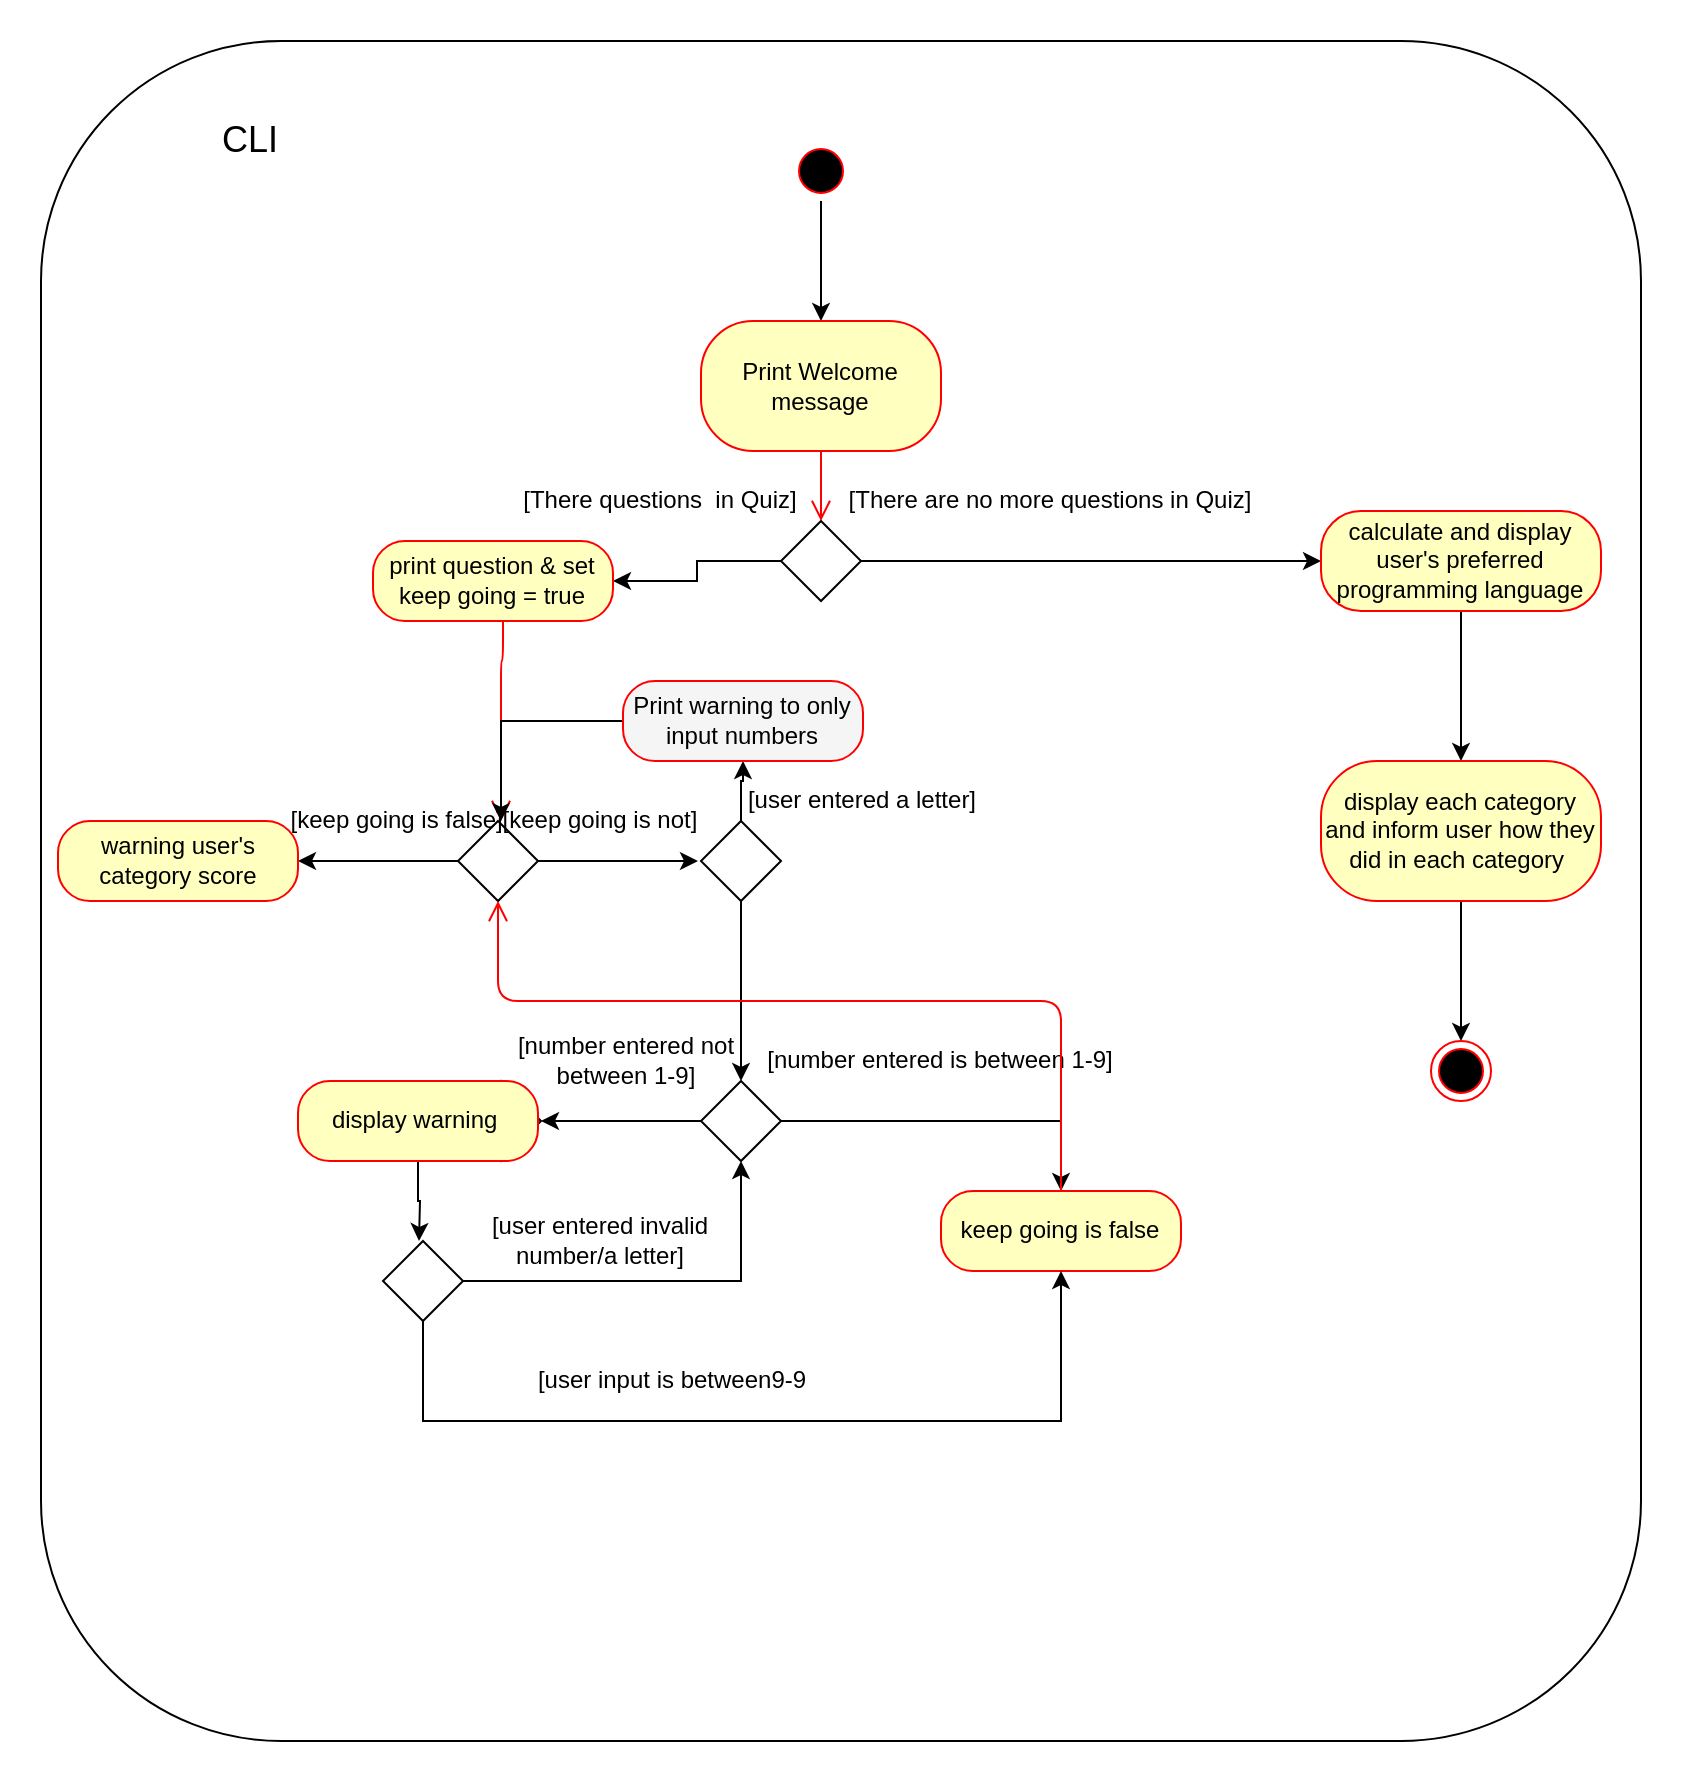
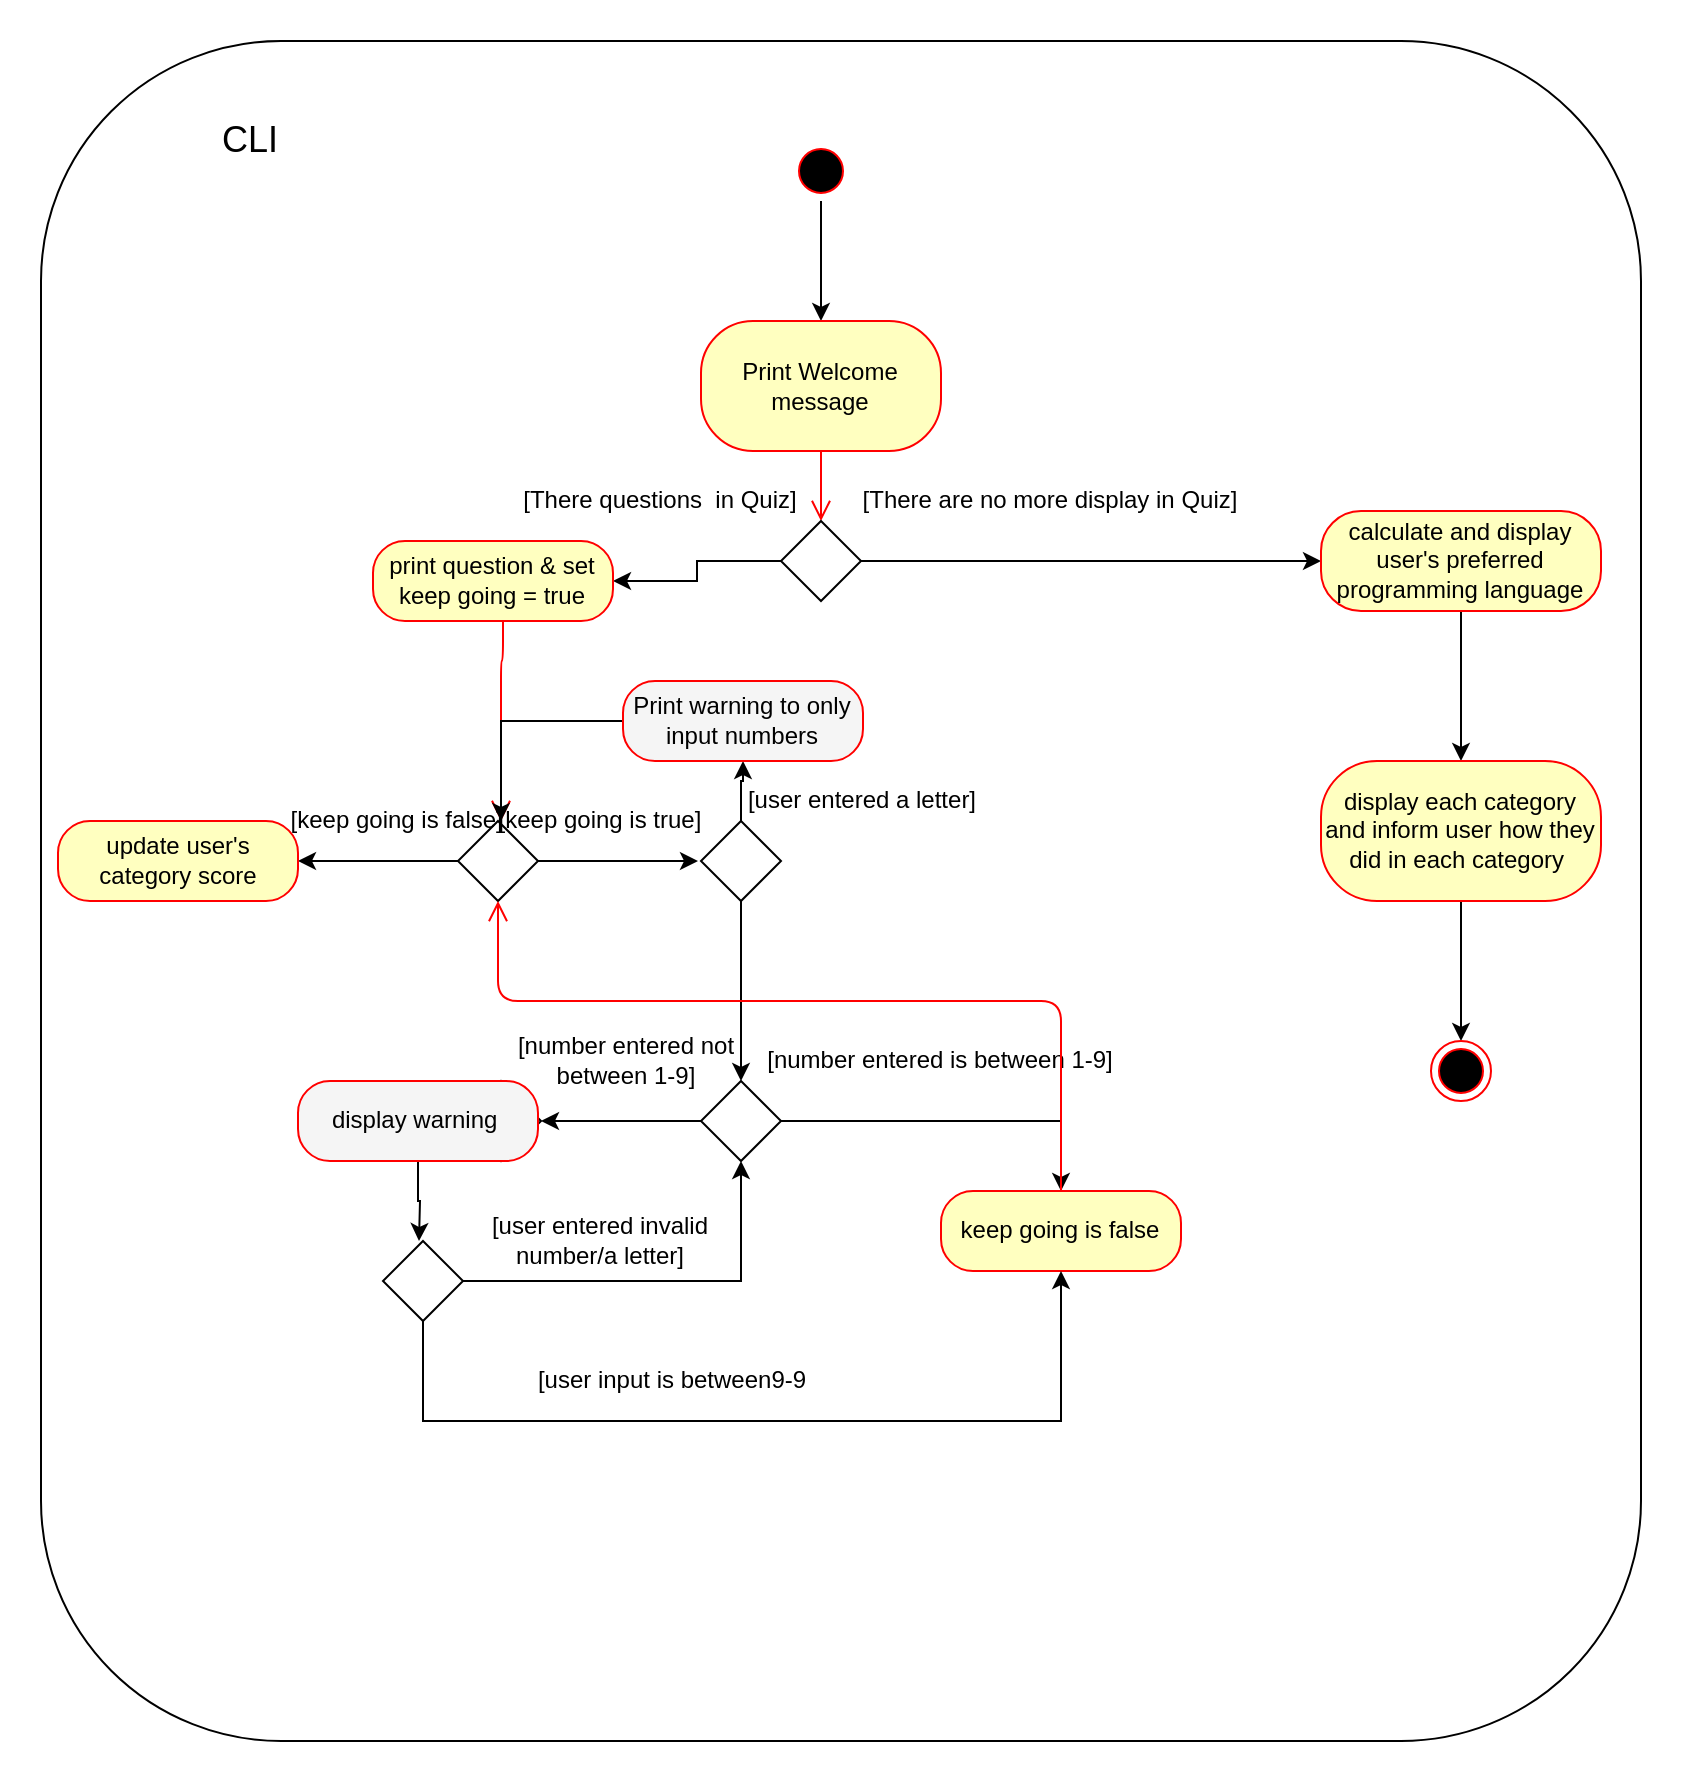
- <mxCell id="11" value="[There are no more questions in Quiz]" style="text;html=1;strokeColor=none;fillColor=none;align=center;verticalAlign=middle;whiteSpace=wrap;rounded=0;" parent="1" vertex="1"><mxGeometry x="410" y="240" width="230" height="20" as="geometry" /></mxCell>
+ <mxCell id="11" value="[There are no more display in Quiz]" style="text;html=1;strokeColor=none;fillColor=none;align=center;verticalAlign=middle;whiteSpace=wrap;rounded=0;" parent="1" vertex="1"><mxGeometry x="410" y="240" width="230" height="20" as="geometry" /></mxCell>
- <mxCell id="18" value="[keep going is not]" style="text;html=1;strokeColor=none;fillColor=none;align=center;verticalAlign=middle;whiteSpace=wrap;rounded=0;" parent="1" vertex="1"><mxGeometry x="236.25" y="400" width="127.5" height="20" as="geometry" /></mxCell>
+ <mxCell id="18" value="[keep going is true]" style="text;html=1;strokeColor=none;fillColor=none;align=center;verticalAlign=middle;whiteSpace=wrap;rounded=0;" parent="1" vertex="1"><mxGeometry x="236.25" y="400" width="127.5" height="20" as="geometry" /></mxCell>
- <mxCell id="40" value="warning user's category score" style="rounded=1;whiteSpace=wrap;html=1;arcSize=40;fontColor=#000000;fillColor=#ffffc0;strokeColor=#ff0000;" parent="1" vertex="1"><mxGeometry x="28.5" y="410" width="120" height="40" as="geometry" /></mxCell>
+ <mxCell id="40" value="update user's category score" style="rounded=1;whiteSpace=wrap;html=1;arcSize=40;fontColor=#000000;fillColor=#ffffc0;strokeColor=#ff0000;" parent="1" vertex="1"><mxGeometry x="28.5" y="410" width="120" height="40" as="geometry" /></mxCell>
- <mxCell id="31" value="display warning&amp;nbsp;" style="rounded=1;whiteSpace=wrap;html=1;arcSize=40;fontColor=#000000;fillColor=#ffffc0;strokeColor=#ff0000;" parent="1" vertex="1"><mxGeometry x="148.5" y="540" width="120" height="40" as="geometry" /></mxCell>
+ <mxCell id="31" value="display warning&amp;nbsp;" style="rounded=1;whiteSpace=wrap;html=1;arcSize=40;fontColor=#000000;fillColor=#f5f5f5;strokeColor=#ff0000;" parent="1" vertex="1"><mxGeometry x="148.5" y="540" width="120" height="40" as="geometry" /></mxCell>
